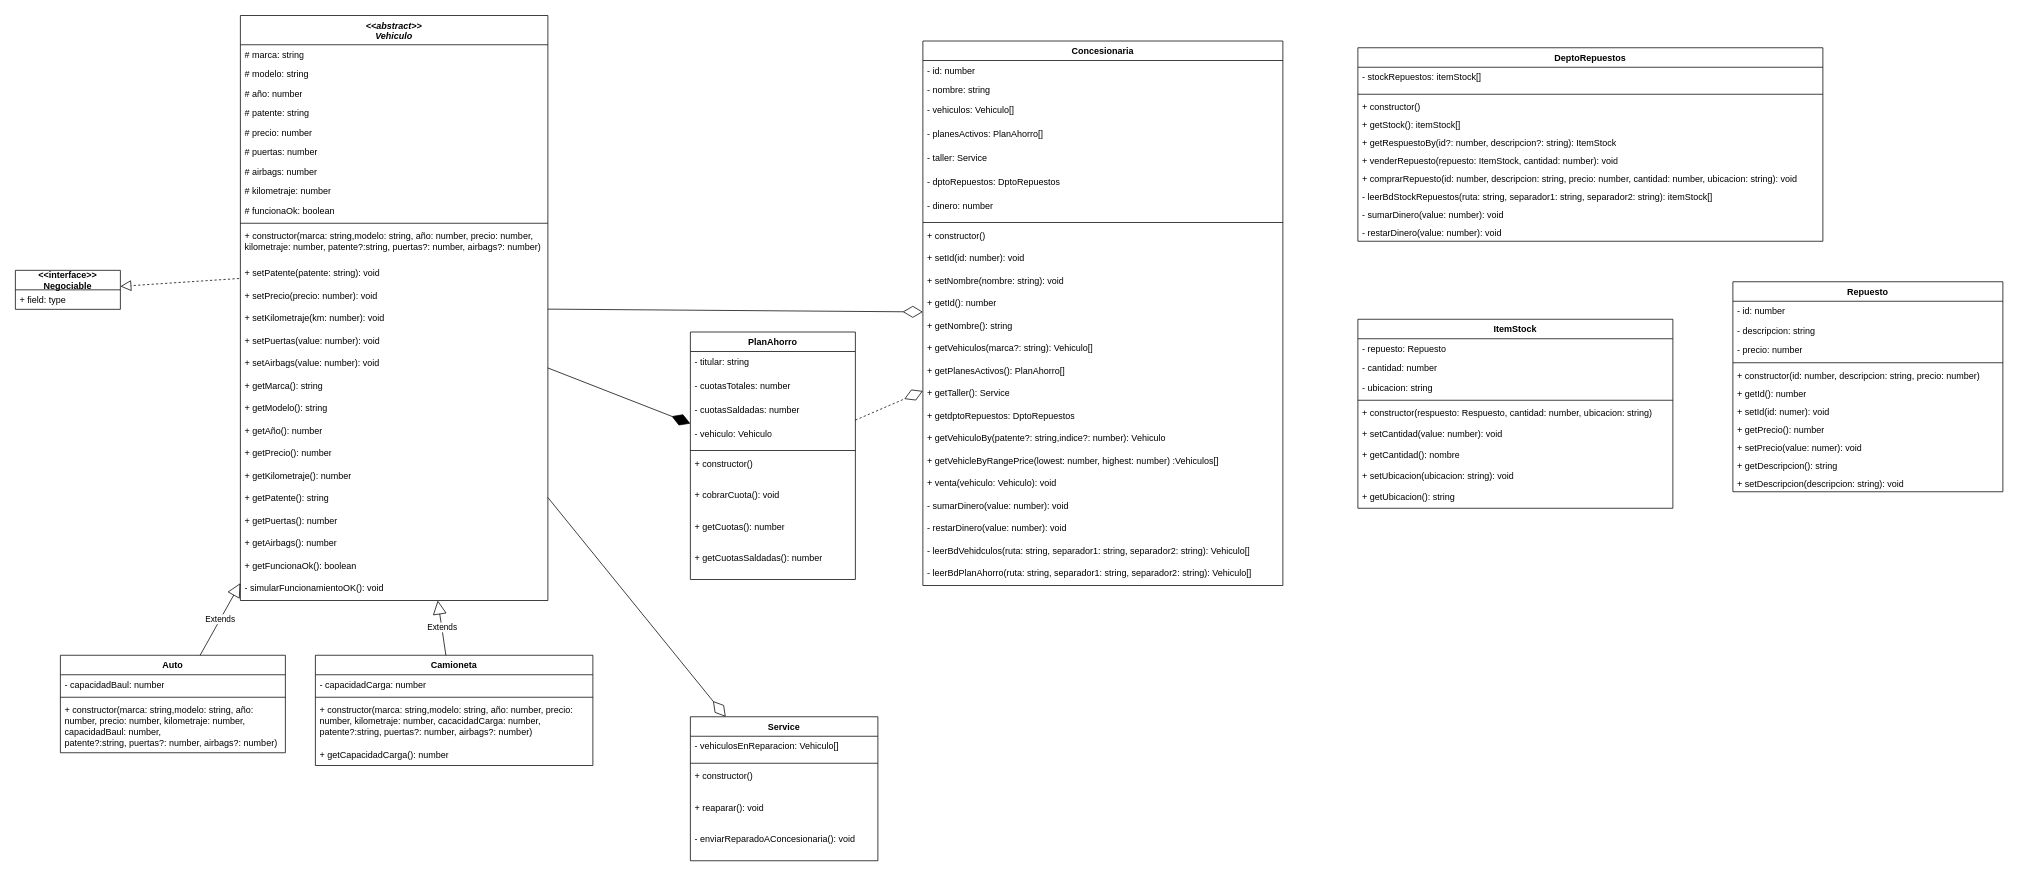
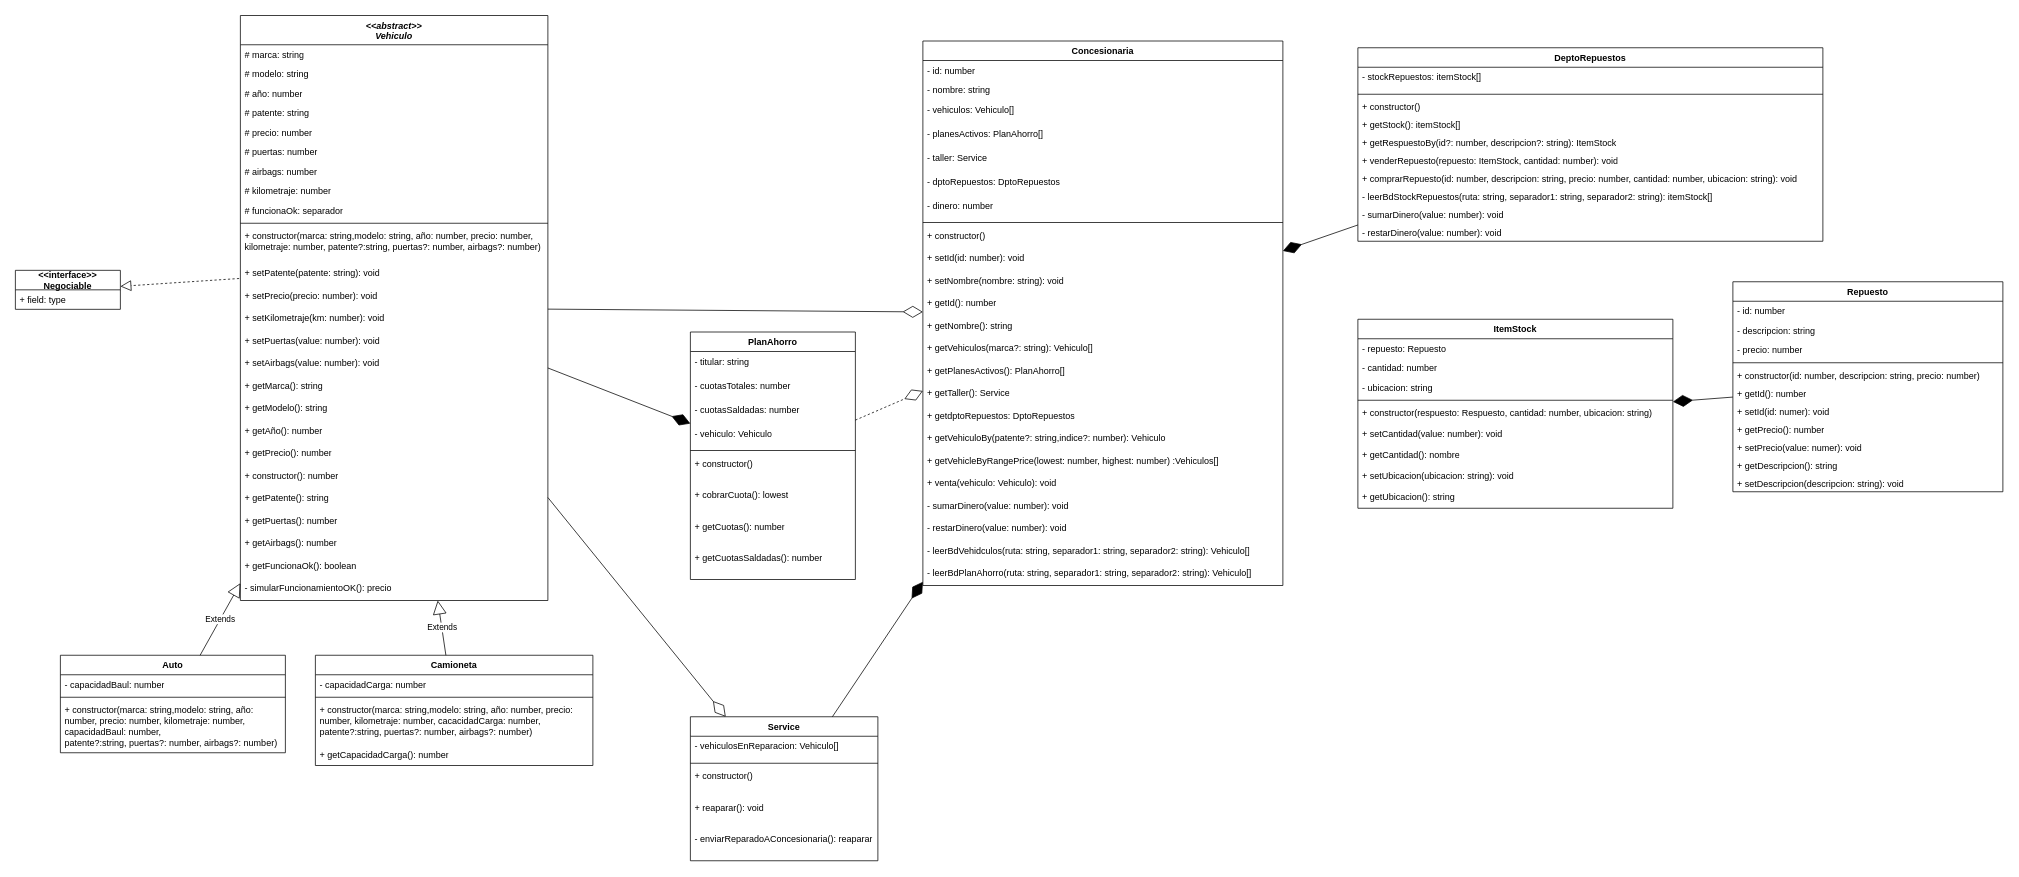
- <mxCell id="20" value="# funcionaOk: boolean" style="text;strokeColor=none;fillColor=none;align=left;verticalAlign=top;spacingLeft=4;spacingRight=4;overflow=hidden;rotatable=0;points=[[0,0.5],[1,0.5]];portConstraint=eastwest;whiteSpace=wrap;" parent="11" vertex="1"><mxGeometry y="247" width="410" height="26" as="geometry" /></mxCell>
+ <mxCell id="20" value="# funcionaOk: separador" style="text;strokeColor=none;fillColor=none;align=left;verticalAlign=top;spacingLeft=4;spacingRight=4;overflow=hidden;rotatable=0;points=[[0,0.5],[1,0.5]];portConstraint=eastwest;whiteSpace=wrap;" parent="11" vertex="1"><mxGeometry y="247" width="410" height="26" as="geometry" /></mxCell>
+ <mxCell id="118" value="" style="endArrow=diamondThin;endFill=1;endSize=24;html=1;" parent="1" target="40" edge="1" source="105"><mxGeometry width="160" relative="1" as="geometry"><mxPoint x="1811" y="148" as="sourcePoint" /><mxPoint x="1399.839" y="290" as="targetPoint" /></mxGeometry></mxCell>
+ <mxCell id="117" value="" style="endArrow=diamondThin;endFill=1;endSize=24;html=1;" parent="1" target="66" edge="1" source="76"><mxGeometry width="160" relative="1" as="geometry"><mxPoint x="2310" y="503" as="sourcePoint" /><mxPoint x="1398.03" y="258" as="targetPoint" /></mxGeometry></mxCell>
- <mxCell id="32" value="+ getKilometraje(): number" style="text;strokeColor=none;fillColor=none;align=left;verticalAlign=top;spacingLeft=4;spacingRight=4;overflow=hidden;rotatable=0;points=[[0,0.5],[1,0.5]];portConstraint=eastwest;whiteSpace=wrap;" parent="11" vertex="1"><mxGeometry y="600" width="410" height="30" as="geometry" /></mxCell>
+ <mxCell id="32" value="+ constructor(): number" style="text;strokeColor=none;fillColor=none;align=left;verticalAlign=top;spacingLeft=4;spacingRight=4;overflow=hidden;rotatable=0;points=[[0,0.5],[1,0.5]];portConstraint=eastwest;whiteSpace=wrap;" parent="11" vertex="1"><mxGeometry y="600" width="410" height="30" as="geometry" /></mxCell>
- <mxCell id="102" value="+ cobrarCuota(): void" style="text;strokeColor=none;fillColor=none;align=left;verticalAlign=top;spacingLeft=4;spacingRight=4;overflow=hidden;rotatable=0;points=[[0,0.5],[1,0.5]];portConstraint=eastwest;whiteSpace=wrap;" parent="95" vertex="1"><mxGeometry y="204" width="220" height="42" as="geometry" /></mxCell>
+ <mxCell id="102" value="+ cobrarCuota(): lowest" style="text;strokeColor=none;fillColor=none;align=left;verticalAlign=top;spacingLeft=4;spacingRight=4;overflow=hidden;rotatable=0;points=[[0,0.5],[1,0.5]];portConstraint=eastwest;whiteSpace=wrap;" parent="95" vertex="1"><mxGeometry y="204" width="220" height="42" as="geometry" /></mxCell>
- <mxCell id="37" value="- simularFuncionamientoOK(): void" style="text;strokeColor=none;fillColor=none;align=left;verticalAlign=top;spacingLeft=4;spacingRight=4;overflow=hidden;rotatable=0;points=[[0,0.5],[1,0.5]];portConstraint=eastwest;whiteSpace=wrap;" parent="11" vertex="1"><mxGeometry y="750" width="410" height="30" as="geometry" /></mxCell>
+ <mxCell id="37" value="- simularFuncionamientoOK(): precio" style="text;strokeColor=none;fillColor=none;align=left;verticalAlign=top;spacingLeft=4;spacingRight=4;overflow=hidden;rotatable=0;points=[[0,0.5],[1,0.5]];portConstraint=eastwest;whiteSpace=wrap;" parent="11" vertex="1"><mxGeometry y="750" width="410" height="30" as="geometry" /></mxCell>
+ <mxCell id="94" value="" style="endArrow=diamondThin;endFill=1;endSize=24;html=1;" parent="1" target="40" edge="1" source="88"><mxGeometry width="160" relative="1" as="geometry"><mxPoint x="1691" y="864" as="sourcePoint" /><mxPoint x="1691" y="810" as="targetPoint" /></mxGeometry></mxCell>
- <mxCell id="93" value="- enviarReparadoAConcesionaria(): void" style="text;strokeColor=none;fillColor=none;align=left;verticalAlign=top;spacingLeft=4;spacingRight=4;overflow=hidden;rotatable=0;points=[[0,0.5],[1,0.5]];portConstraint=eastwest;whiteSpace=wrap;" parent="88" vertex="1"><mxGeometry y="150" width="250" height="42" as="geometry" /></mxCell>
+ <mxCell id="93" value="- enviarReparadoAConcesionaria(): reaparar" style="text;strokeColor=none;fillColor=none;align=left;verticalAlign=top;spacingLeft=4;spacingRight=4;overflow=hidden;rotatable=0;points=[[0,0.5],[1,0.5]];portConstraint=eastwest;whiteSpace=wrap;" parent="88" vertex="1"><mxGeometry y="150" width="250" height="42" as="geometry" /></mxCell>
